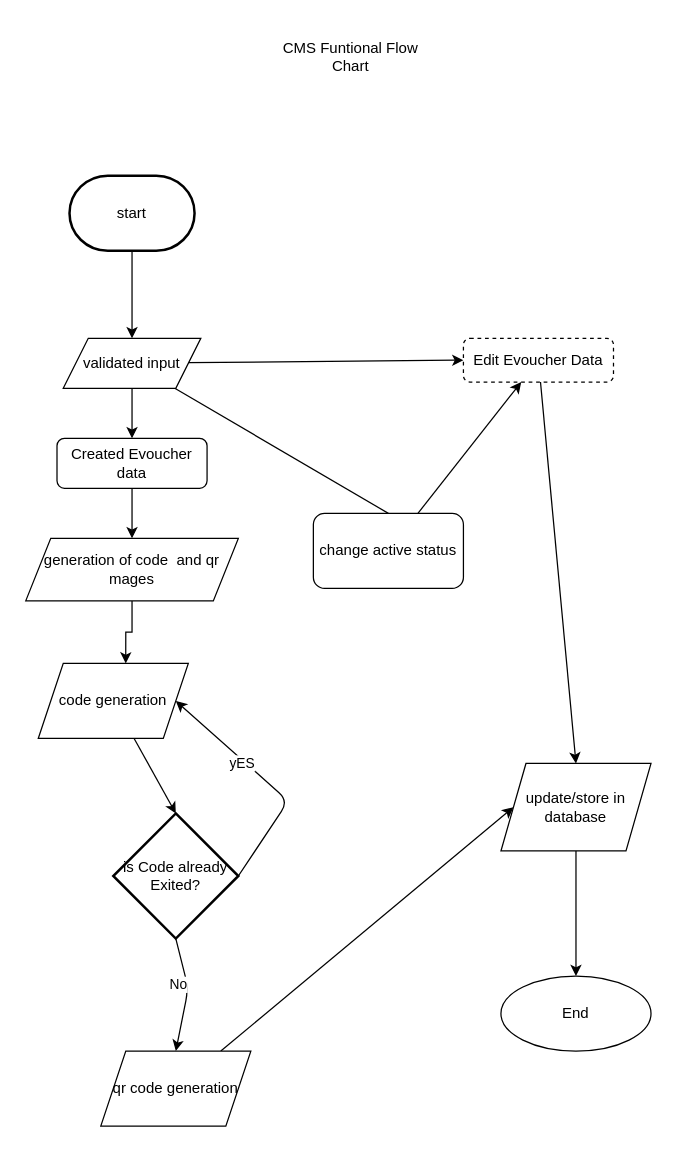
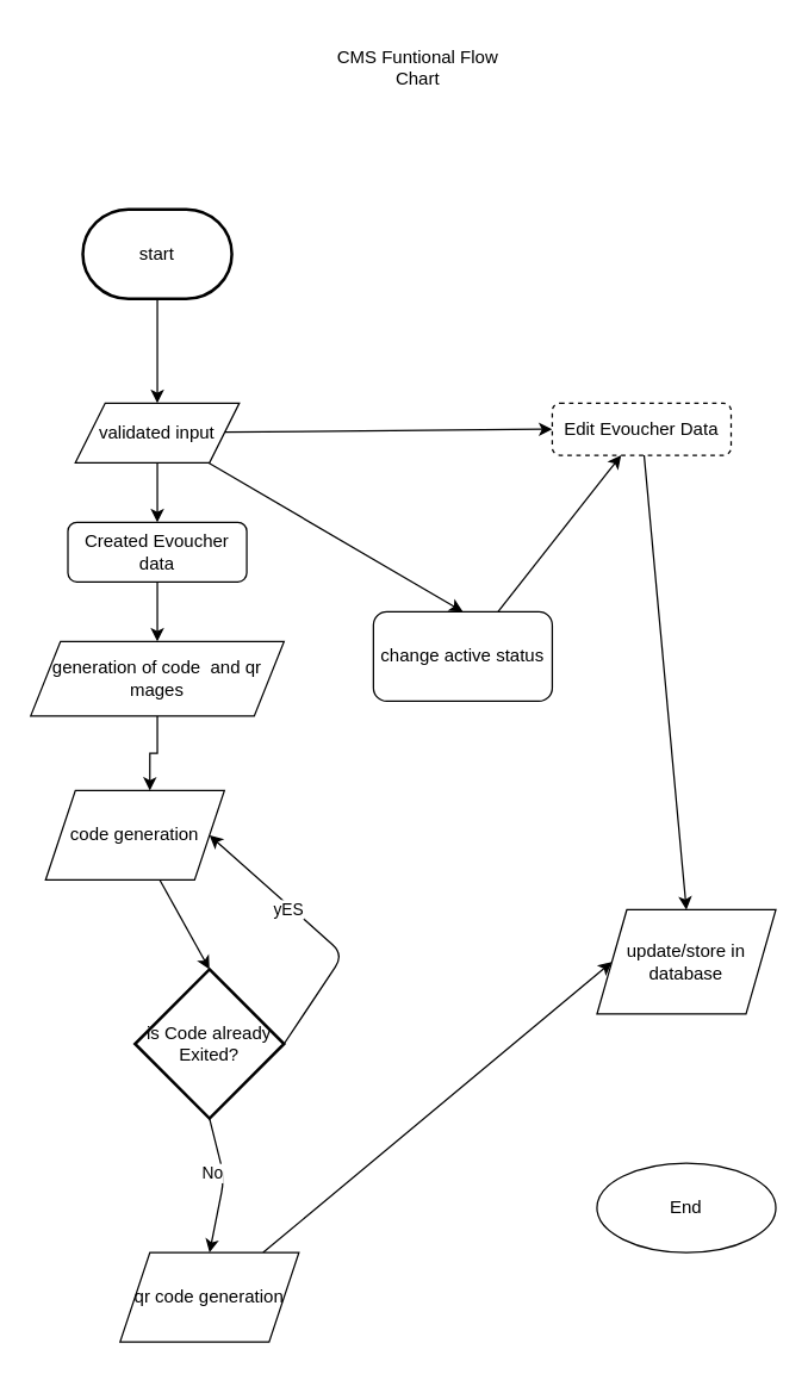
- <mxCell id="7" style="edgeStyle=none;rounded=1;orthogonalLoop=1;jettySize=auto;html=1;entryX=0.5;entryY=0;entryDx=0;entryDy=0;startArrow=none;startFill=0;endArrow=none;" edge="1" parent="1" source="8" target="27"><mxGeometry relative="1" as="geometry" /></mxCell>
+ <mxCell id="7" style="edgeStyle=none;rounded=1;orthogonalLoop=1;jettySize=auto;html=1;entryX=0.5;entryY=0;entryDx=0;entryDy=0;startArrow=none;startFill=0;" edge="1" parent="1" source="8" target="27"><mxGeometry relative="1" as="geometry" /></mxCell>
- <mxCell id="24" style="edgeStyle=none;rounded=1;orthogonalLoop=1;jettySize=auto;html=1;entryX=0.5;entryY=0;entryDx=0;entryDy=0;startArrow=none;startFill=0;" edge="1" parent="1" source="25" target="28"><mxGeometry relative="1" as="geometry" /></mxCell>
